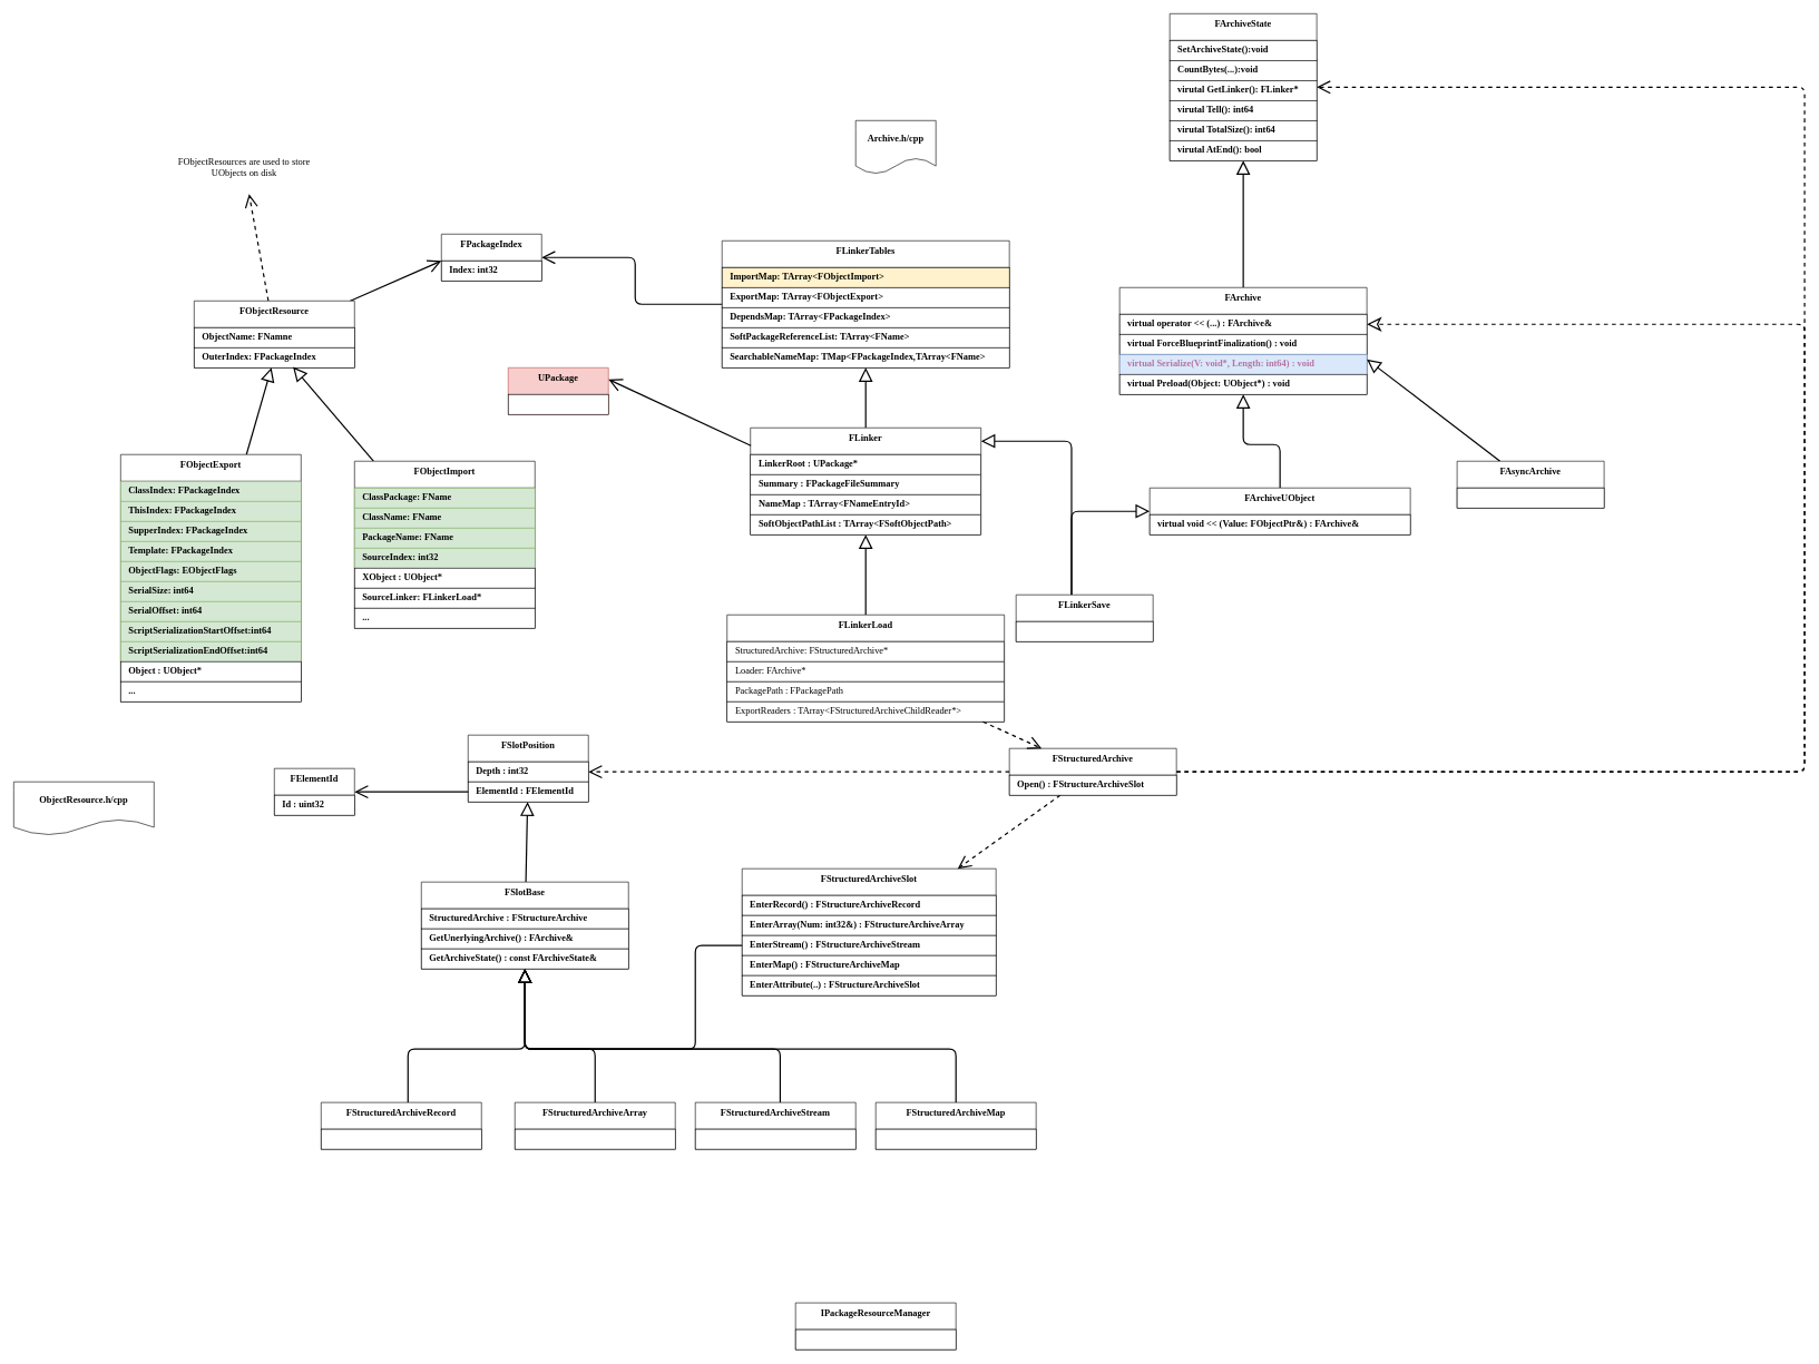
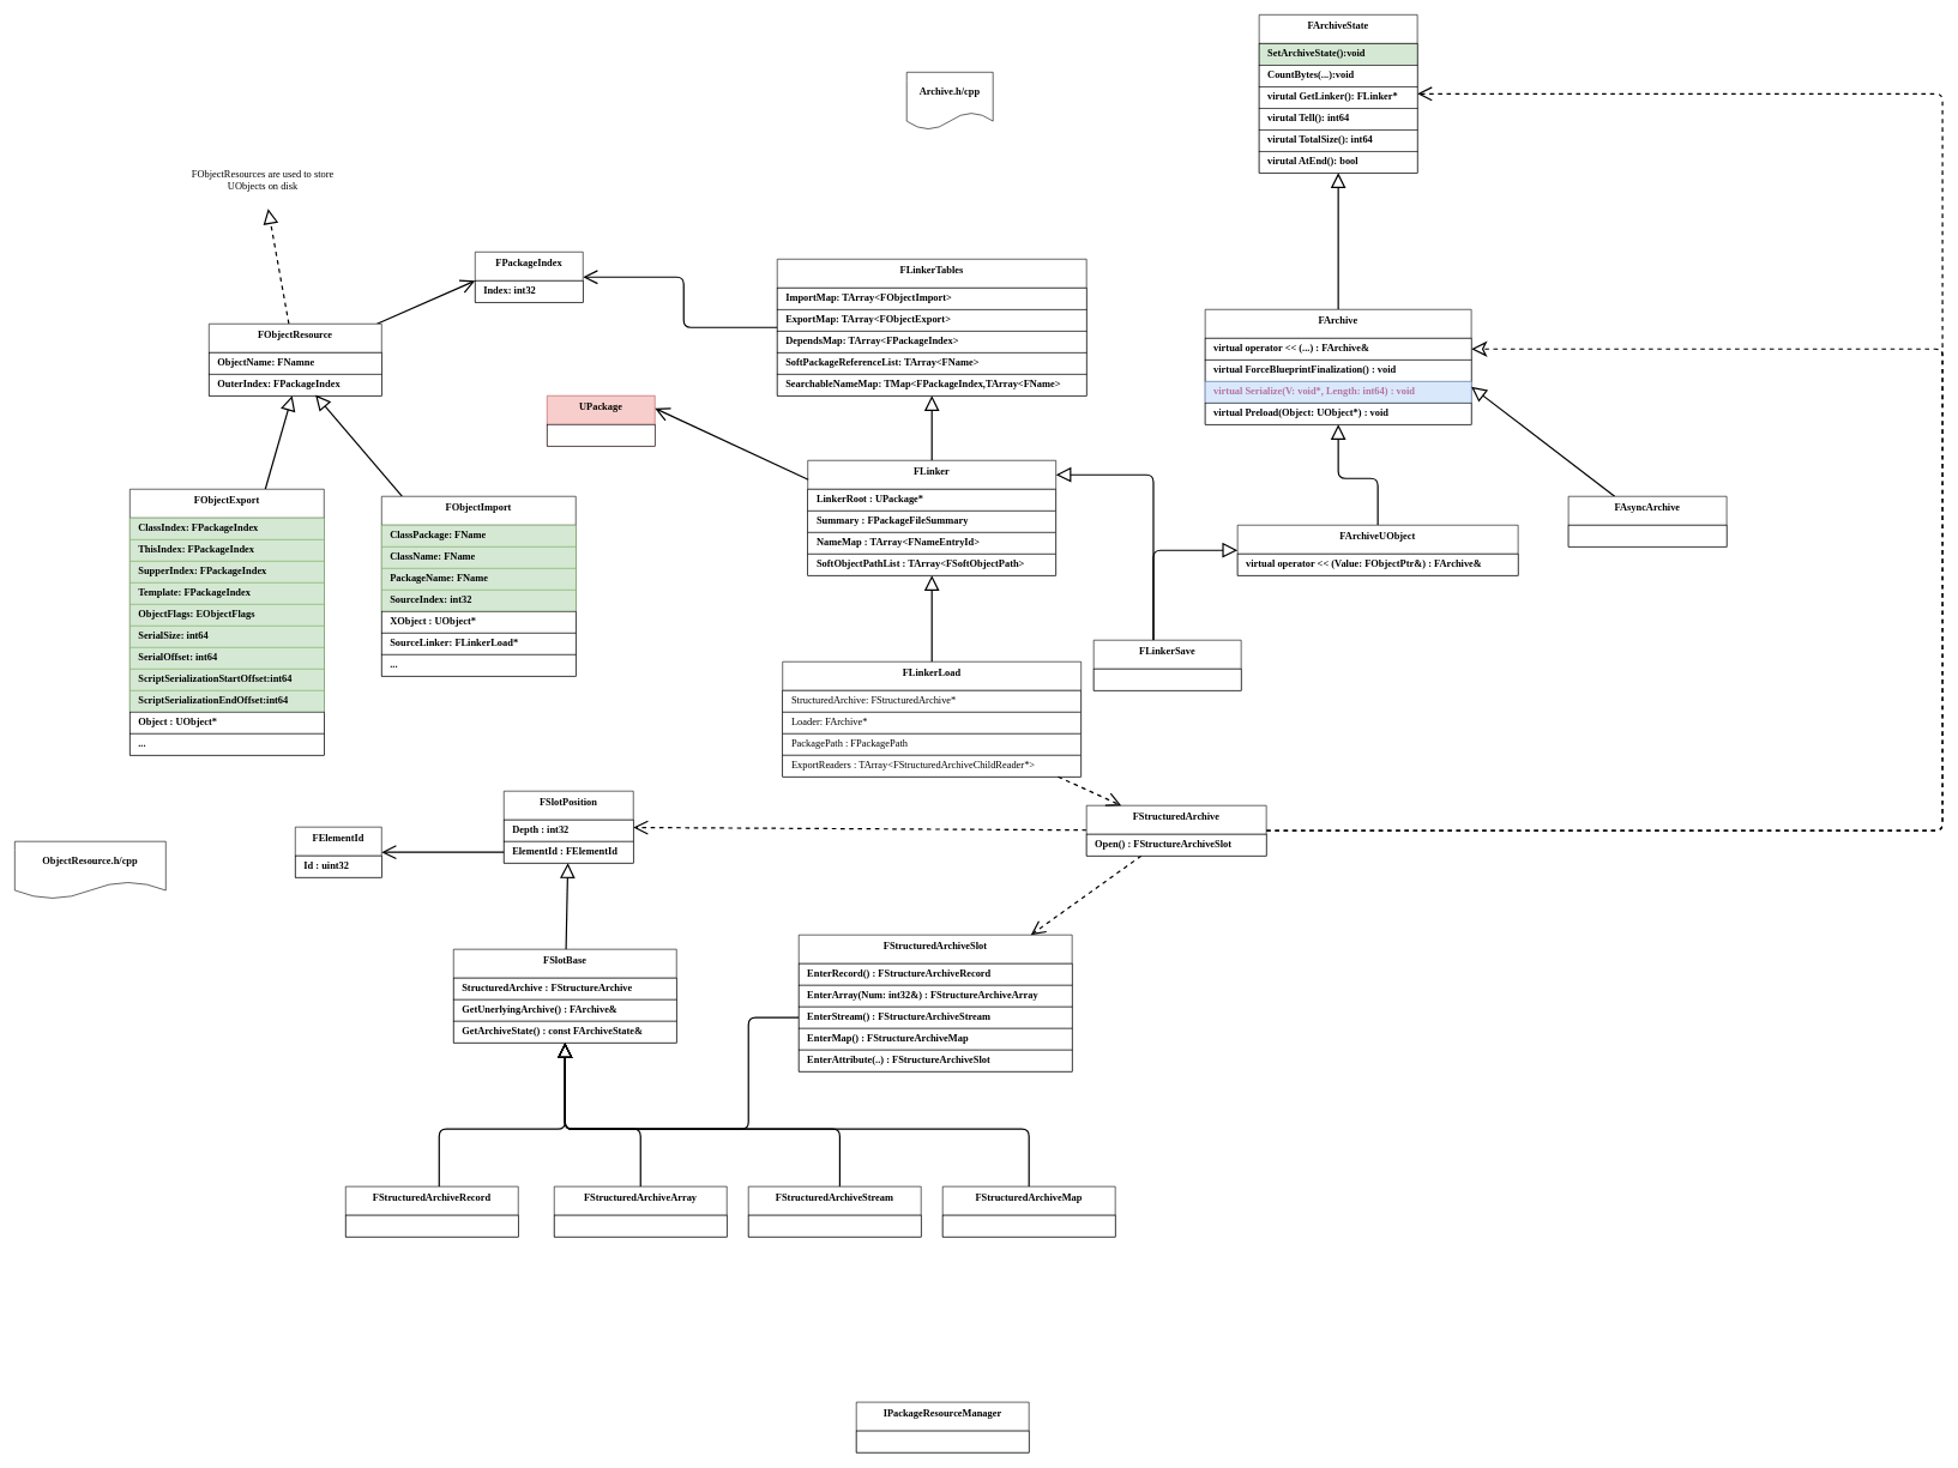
- <mxCell id="9" value="&lt;b&gt;SetArchiveState():void&lt;/b&gt;" style="rounded=0;whiteSpace=wrap;html=1;fontFamily=Comic Sans MS;fontSize=14;align=left;spacingTop=0;spacingLeft=10;" vertex="1" parent="8"><mxGeometry y="40" width="220" height="30" as="geometry" /></mxCell>
+ <mxCell id="9" value="&lt;b&gt;SetArchiveState():void&lt;/b&gt;" style="rounded=0;whiteSpace=wrap;html=1;fontFamily=Comic Sans MS;fontSize=14;align=left;spacingTop=0;spacingLeft=10;fillColor=#d5e8d4;" vertex="1" parent="8"><mxGeometry y="40" width="220" height="30" as="geometry" /></mxCell>
- <mxCell id="15" value="Archive.h/cpp" style="shape=document;whiteSpace=wrap;html=1;boundedLbl=1;fontFamily=Comic Sans MS;fontSize=14;align=center;fontStyle=1" vertex="1" parent="1"><mxGeometry x="1280" y="180" width="120" height="80" as="geometry" /></mxCell>
+ <mxCell id="15" value="Archive.h/cpp" style="shape=document;whiteSpace=wrap;html=1;boundedLbl=1;fontFamily=Comic Sans MS;fontSize=14;align=center;fontStyle=1" vertex="1" parent="1"><mxGeometry x="1260" y="100" width="120" height="80" as="geometry" /></mxCell>
- <mxCell id="40" style="edgeStyle=none;rounded=1;orthogonalLoop=1;jettySize=auto;html=1;dashed=1;fontFamily=Comic Sans MS;fontSize=14;endArrow=open;endFill=0;endSize=16;strokeWidth=2;" edge="1" parent="1" source="42" target="45"><mxGeometry relative="1" as="geometry" /></mxCell>
+ <mxCell id="40" style="edgeStyle=none;rounded=1;orthogonalLoop=1;jettySize=auto;html=1;dashed=1;fontFamily=Comic Sans MS;fontSize=14;endArrow=block;endFill=0;endSize=16;strokeWidth=2;" edge="1" parent="1" source="42" target="45"><mxGeometry relative="1" as="geometry" /></mxCell>
- <mxCell id="18" value="&lt;b&gt;ImportMap: TArray&amp;lt;FObjectImport&amp;gt;&lt;/b&gt;" style="rounded=0;whiteSpace=wrap;html=1;fontFamily=Comic Sans MS;fontSize=14;align=left;spacingTop=0;spacingLeft=10;fillColor=#fff2cc;" vertex="1" parent="17"><mxGeometry y="40" width="430" height="30" as="geometry" /></mxCell>
+ <mxCell id="18" value="&lt;b&gt;ImportMap: TArray&amp;lt;FObjectImport&amp;gt;&lt;/b&gt;" style="rounded=0;whiteSpace=wrap;html=1;fontFamily=Comic Sans MS;fontSize=14;align=left;spacingTop=0;spacingLeft=10;" vertex="1" parent="17"><mxGeometry y="40" width="430" height="30" as="geometry" /></mxCell>
- <mxCell id="37" value="&lt;b&gt;virtual void &amp;lt;&amp;lt; (Value: FObjectPtr&amp;amp;) : FArchive&amp;amp;&lt;/b&gt;" style="rounded=0;whiteSpace=wrap;html=1;fontFamily=Comic Sans MS;fontSize=14;spacingLeft=10;align=left;" vertex="1" parent="36"><mxGeometry y="40" width="390" height="30" as="geometry" /></mxCell>
+ <mxCell id="37" value="&lt;b&gt;virtual operator &amp;lt;&amp;lt; (Value: FObjectPtr&amp;amp;) : FArchive&amp;amp;&lt;/b&gt;" style="rounded=0;whiteSpace=wrap;html=1;fontFamily=Comic Sans MS;fontSize=14;spacingLeft=10;align=left;" vertex="1" parent="36"><mxGeometry y="40" width="390" height="30" as="geometry" /></mxCell>
- <mxCell id="99" style="rounded=1;orthogonalLoop=1;jettySize=auto;html=1;fontFamily=Comic Sans MS;fontSize=14;endArrow=open;endFill=0;endSize=16;strokeWidth=2;dashed=1;" edge="1" parent="1" source="102" target="85"><mxGeometry relative="1" as="geometry" /></mxCell>
+ <mxCell id="99" style="rounded=1;orthogonalLoop=1;jettySize=auto;html=1;fontFamily=Comic Sans MS;fontSize=14;endArrow=open;endFill=0;endSize=16;strokeWidth=2;dashed=1;" edge="1" parent="1" source="102" target="84"><mxGeometry relative="1" as="geometry" /></mxCell>
